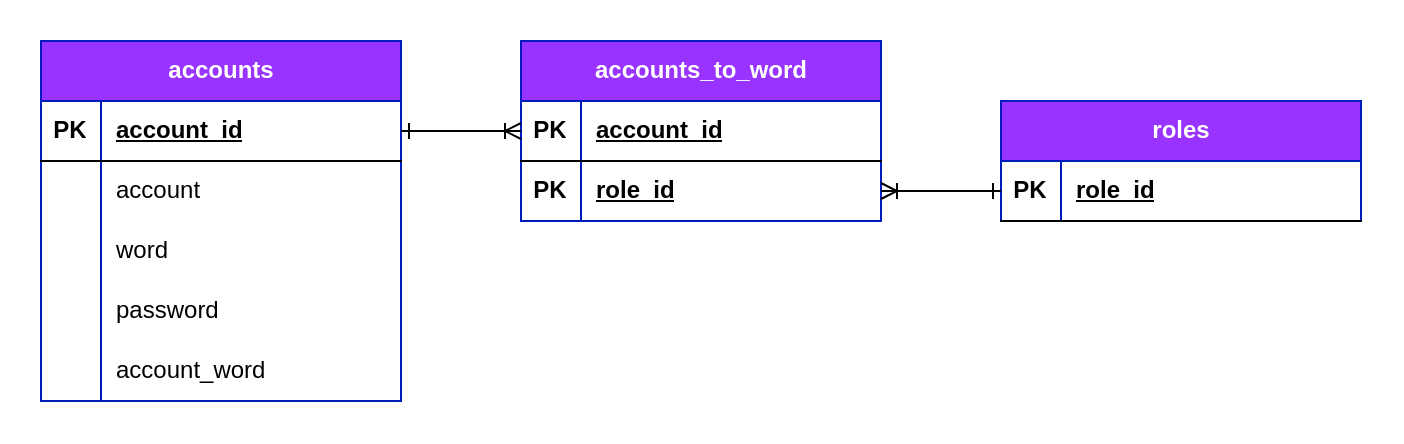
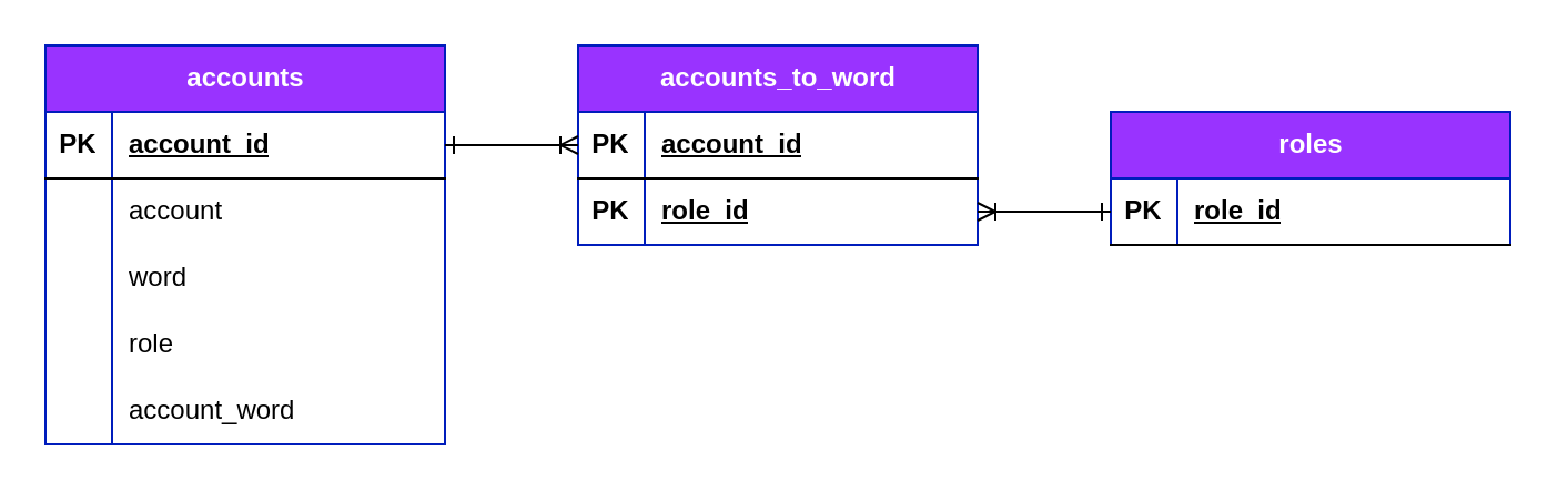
- <mxCell id="14" value="password" style="shape=partialRectangle;connectable=0;fillColor=none;top=0;left=0;bottom=0;right=0;align=left;spacingLeft=6;overflow=hidden;whiteSpace=wrap;html=1;" vertex="1" parent="12"><mxGeometry x="30" width="150" height="30" as="geometry"><mxRectangle width="150" height="30" as="alternateBounds" /></mxGeometry></mxCell>
+ <mxCell id="14" value="role" style="shape=partialRectangle;connectable=0;fillColor=none;top=0;left=0;bottom=0;right=0;align=left;spacingLeft=6;overflow=hidden;whiteSpace=wrap;html=1;" vertex="1" parent="12"><mxGeometry x="30" width="150" height="30" as="geometry"><mxRectangle width="150" height="30" as="alternateBounds" /></mxGeometry></mxCell>
